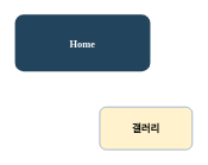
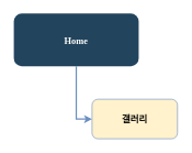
+ <mxCell id="4" value="" style="edgeStyle=elbowEdgeStyle;elbow=horizontal;strokeWidth=2;rounded=0;fillColor=#dae8fc;strokeColor=#6c8ebf;exitX=0.5;exitY=1;exitDx=0;exitDy=0;entryX=0;entryY=0.5;entryDx=0;entryDy=0;" edge="1" parent="1" source="2" target="3"><mxGeometry x="19" y="-146.5" width="100" height="100" as="geometry"><mxPoint x="154" y="183.5" as="sourcePoint" /><mxPoint x="80" y="300" as="targetPoint" /><Array as="points"><mxPoint x="115" y="190" /></Array></mxGeometry></mxCell>
